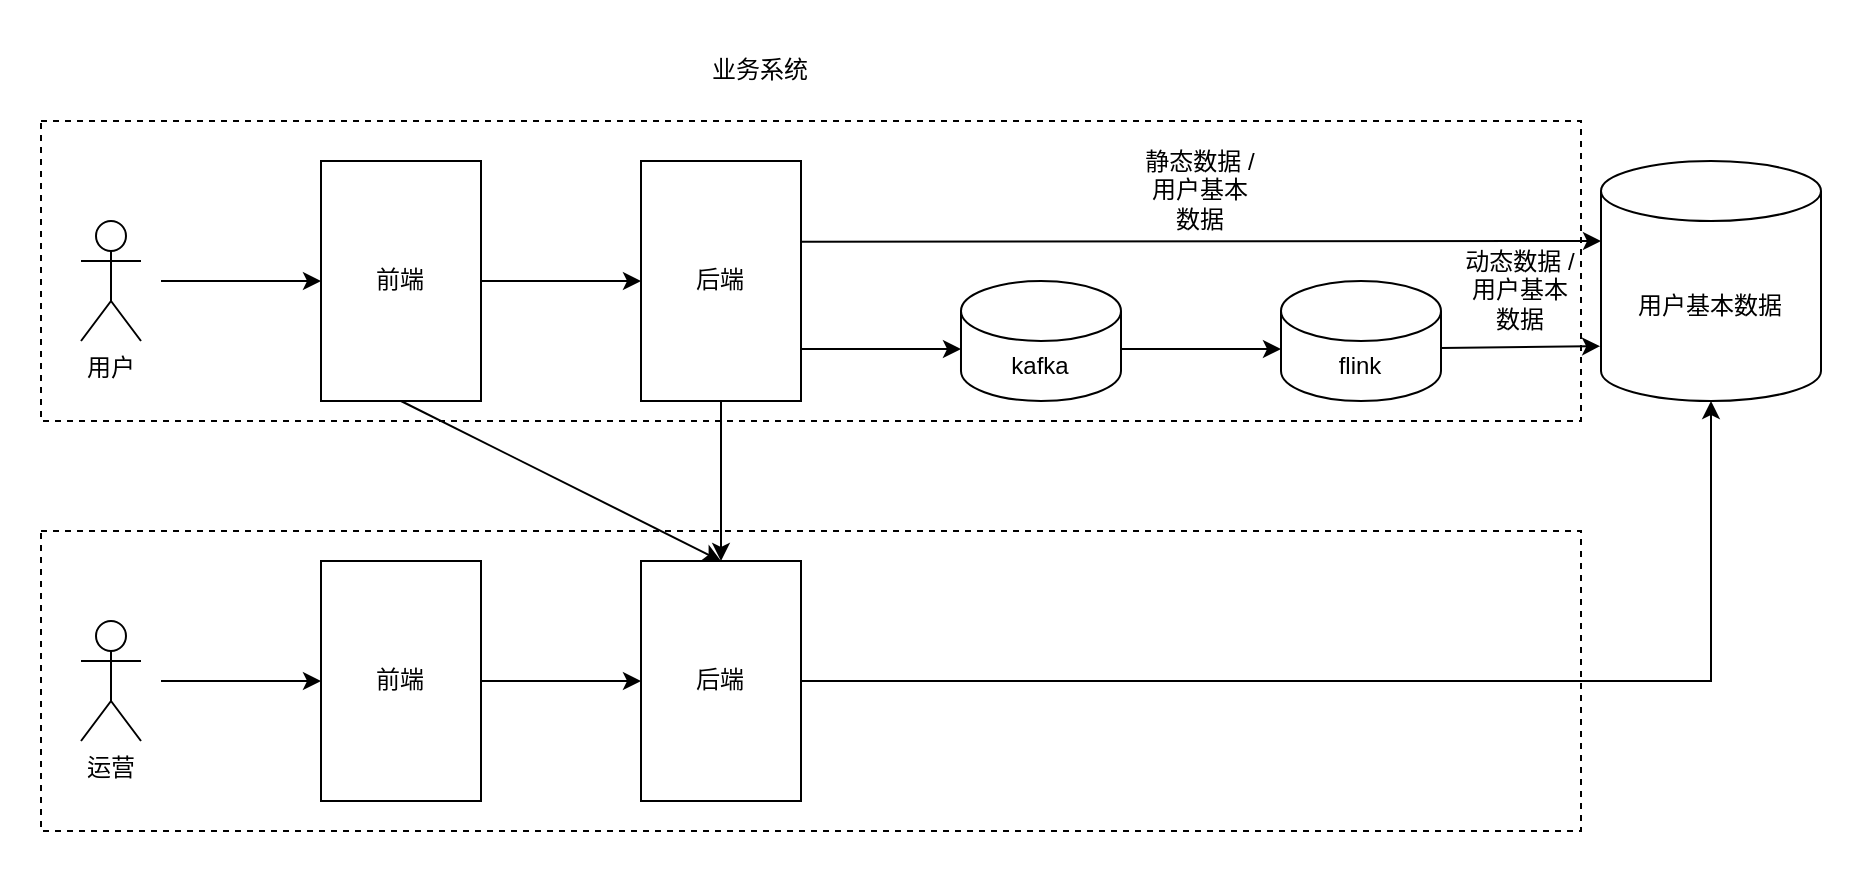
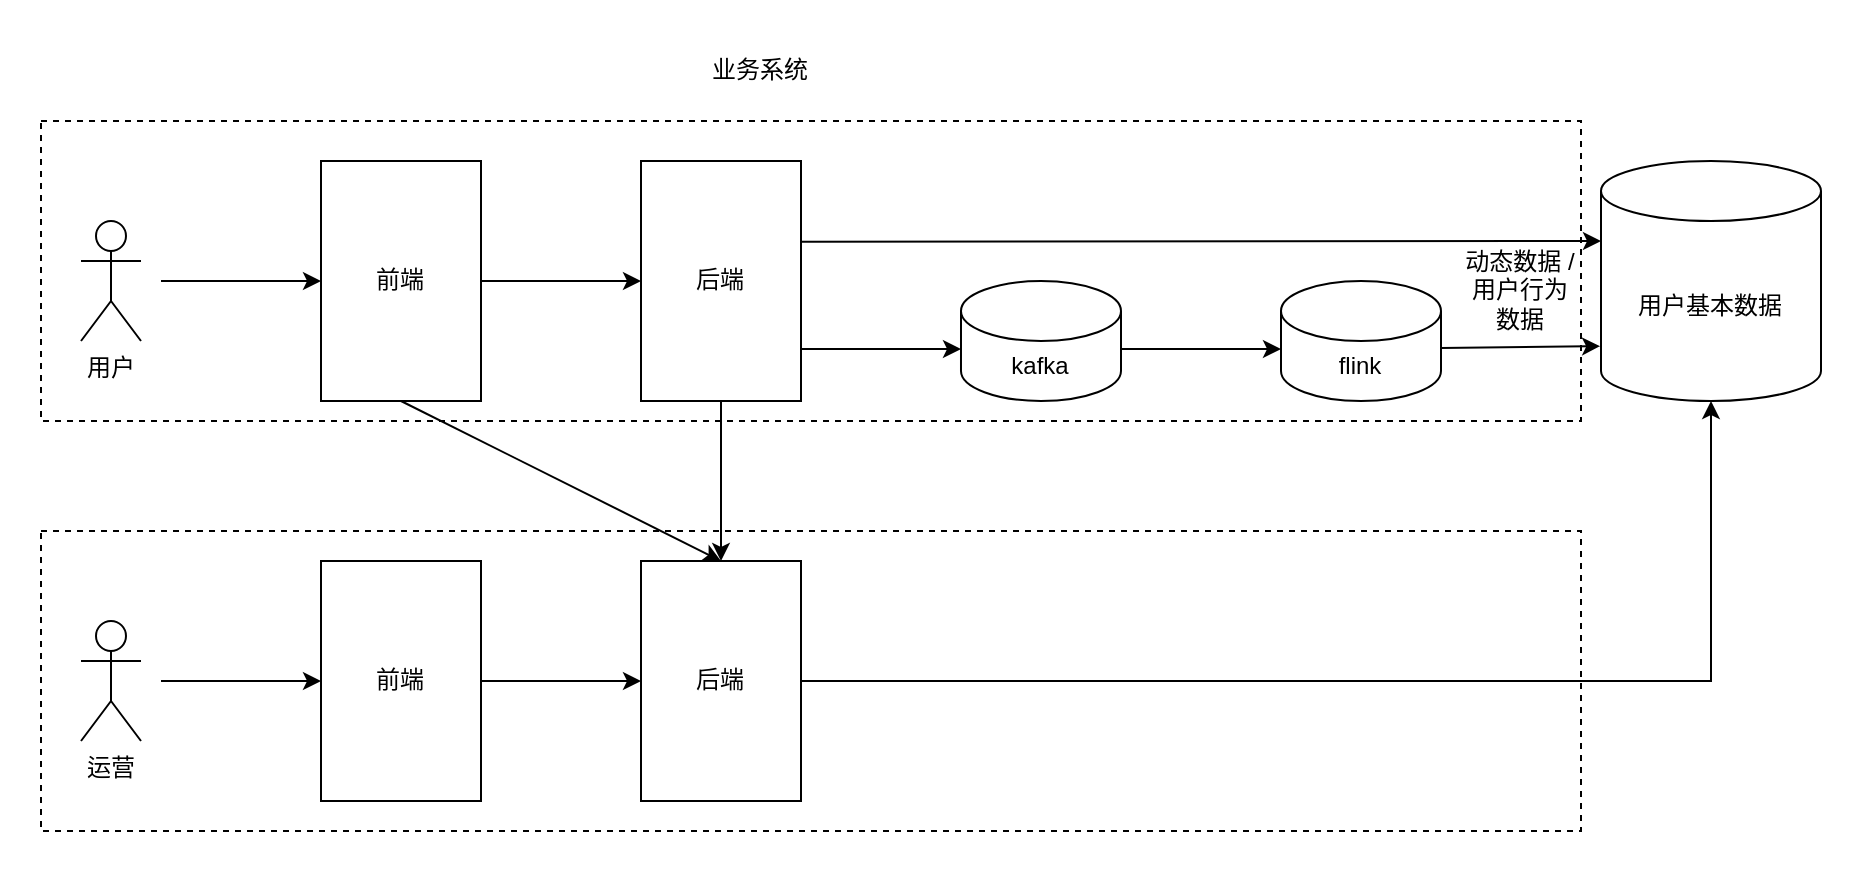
- <mxCell id="14" value="静态数据 / 用户基本数据" style="text;html=1;strokeColor=none;fillColor=none;align=center;verticalAlign=middle;whiteSpace=wrap;rounded=0;" vertex="1" parent="1"><mxGeometry x="570" y="80" width="60" height="30" as="geometry" /></mxCell>
- <mxCell id="15" value="动态数据 / 用户基本数据" style="text;html=1;strokeColor=none;fillColor=none;align=center;verticalAlign=middle;whiteSpace=wrap;rounded=0;" vertex="1" parent="1"><mxGeometry x="730" y="130" width="60" height="30" as="geometry" /></mxCell>
+ <mxCell id="15" value="动态数据 / 用户行为数据" style="text;html=1;strokeColor=none;fillColor=none;align=center;verticalAlign=middle;whiteSpace=wrap;rounded=0;" vertex="1" parent="1"><mxGeometry x="730" y="130" width="60" height="30" as="geometry" /></mxCell>
